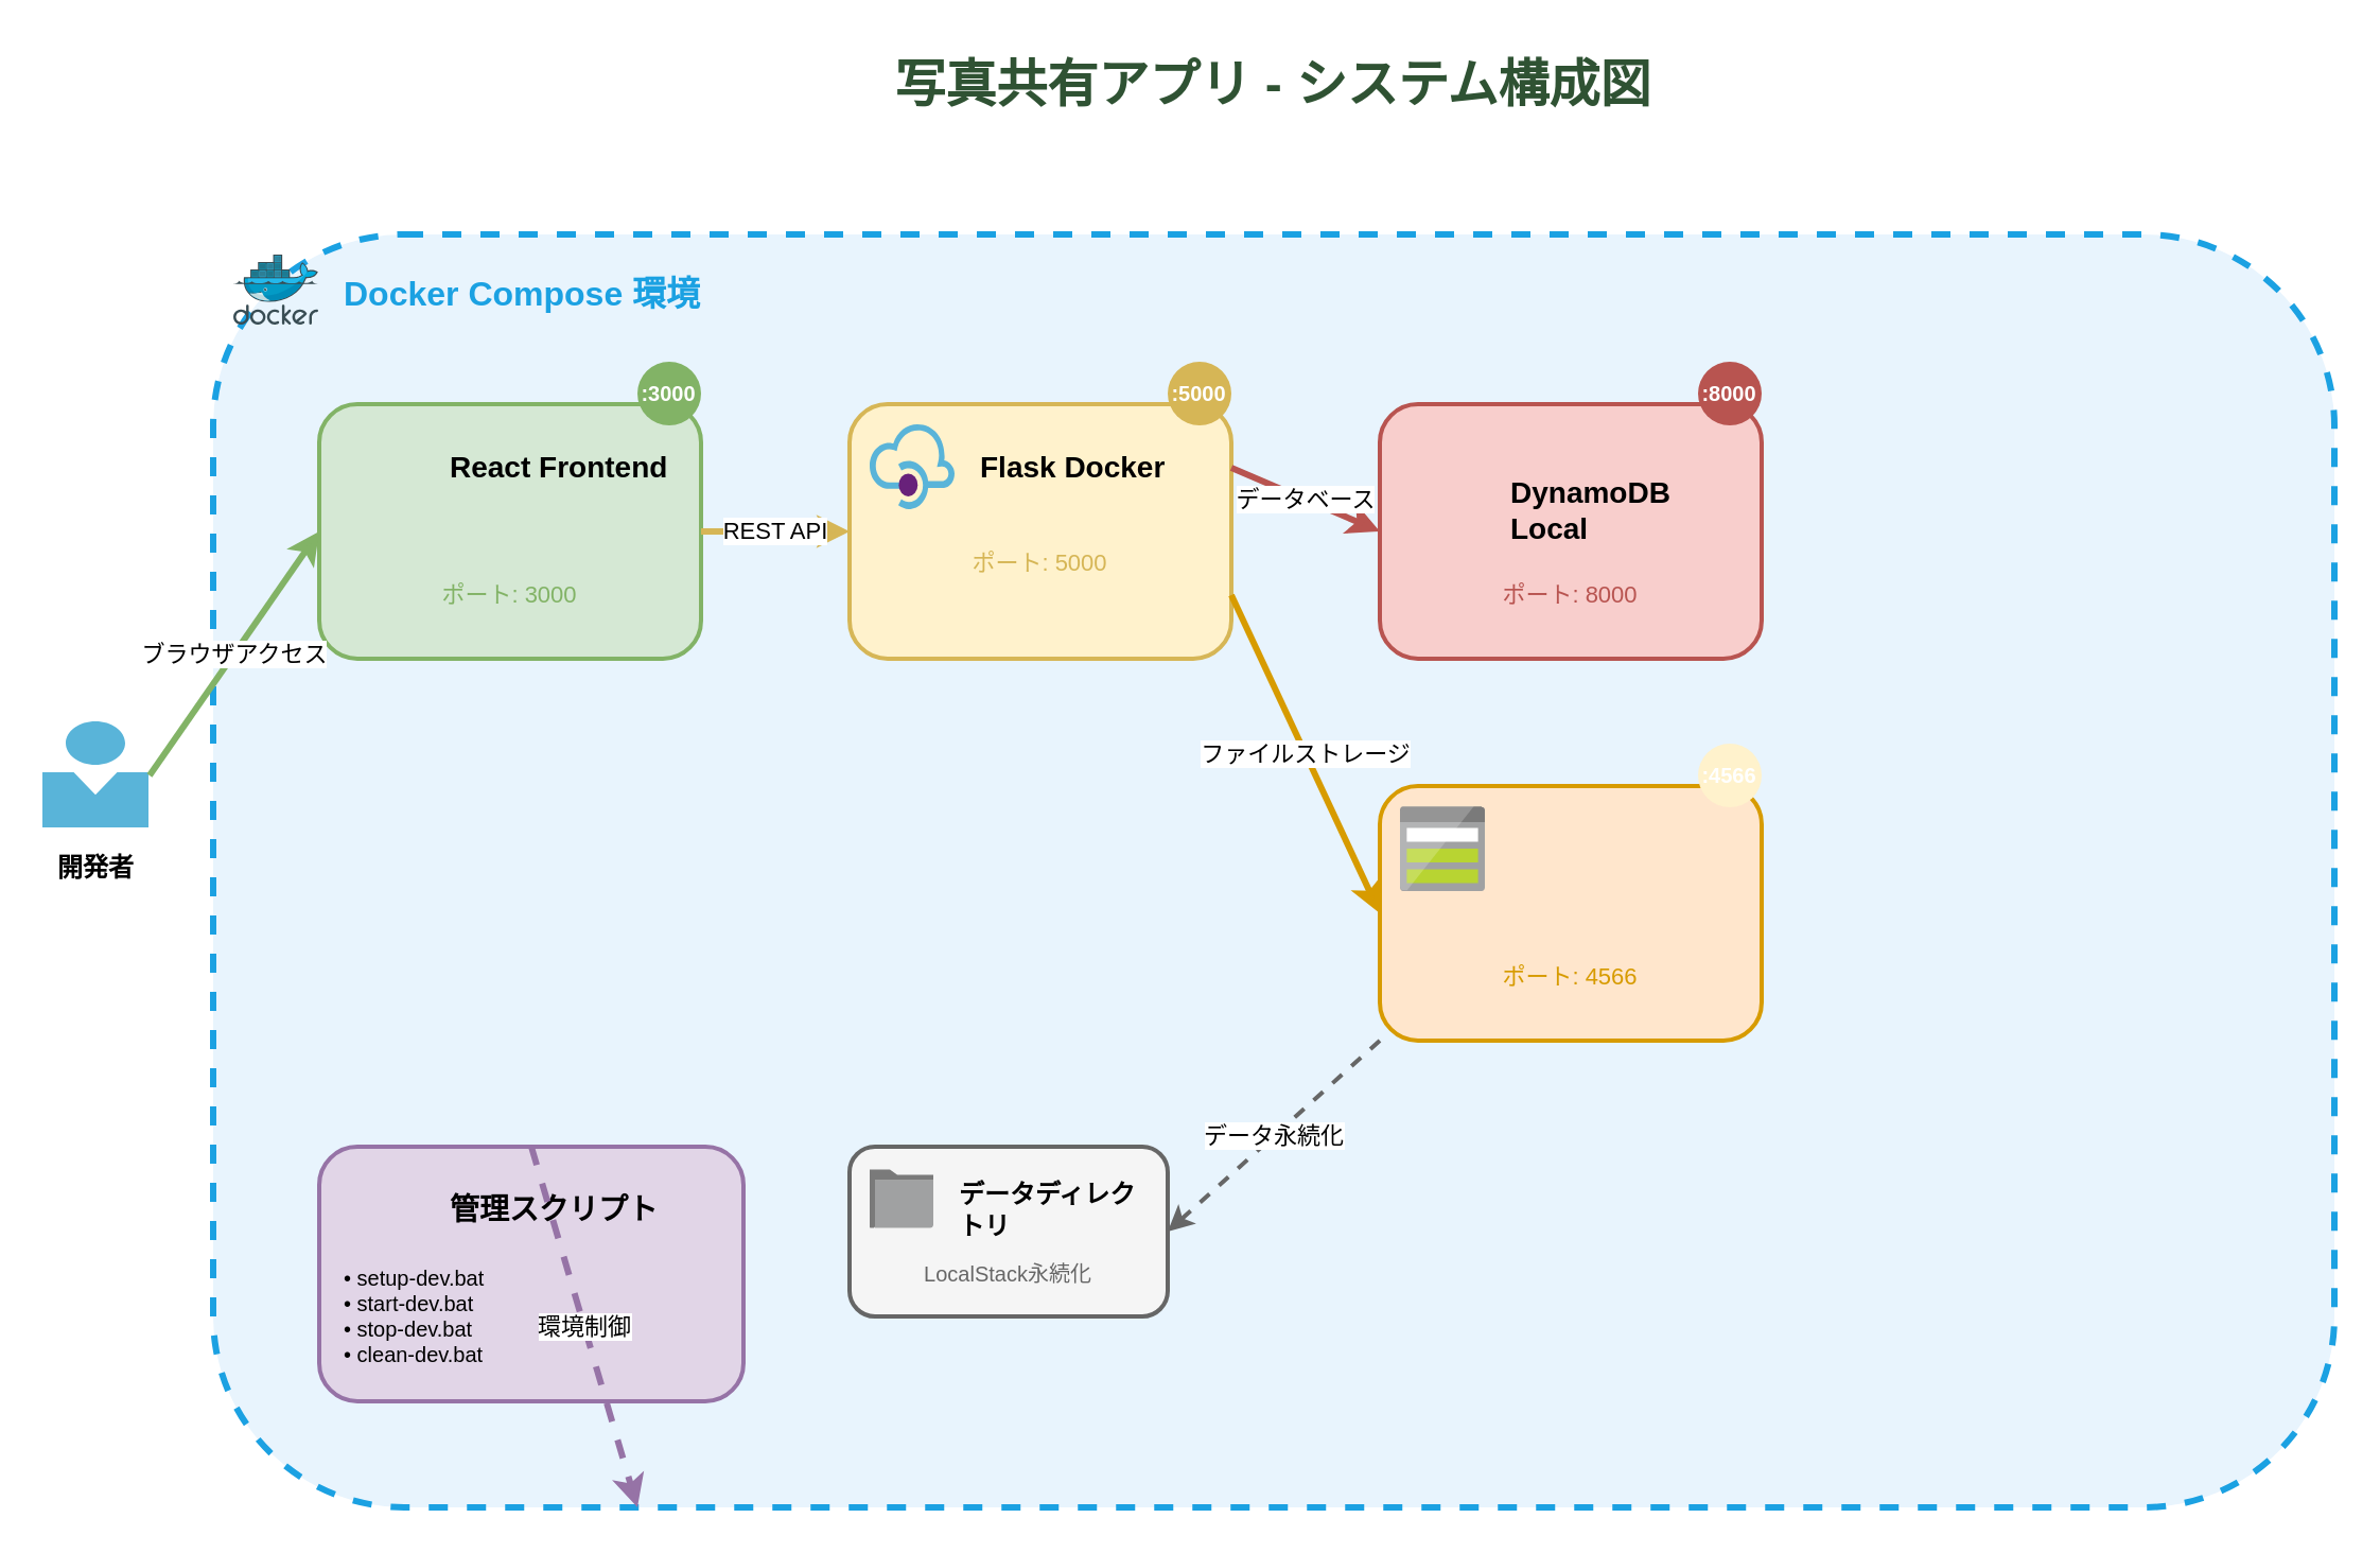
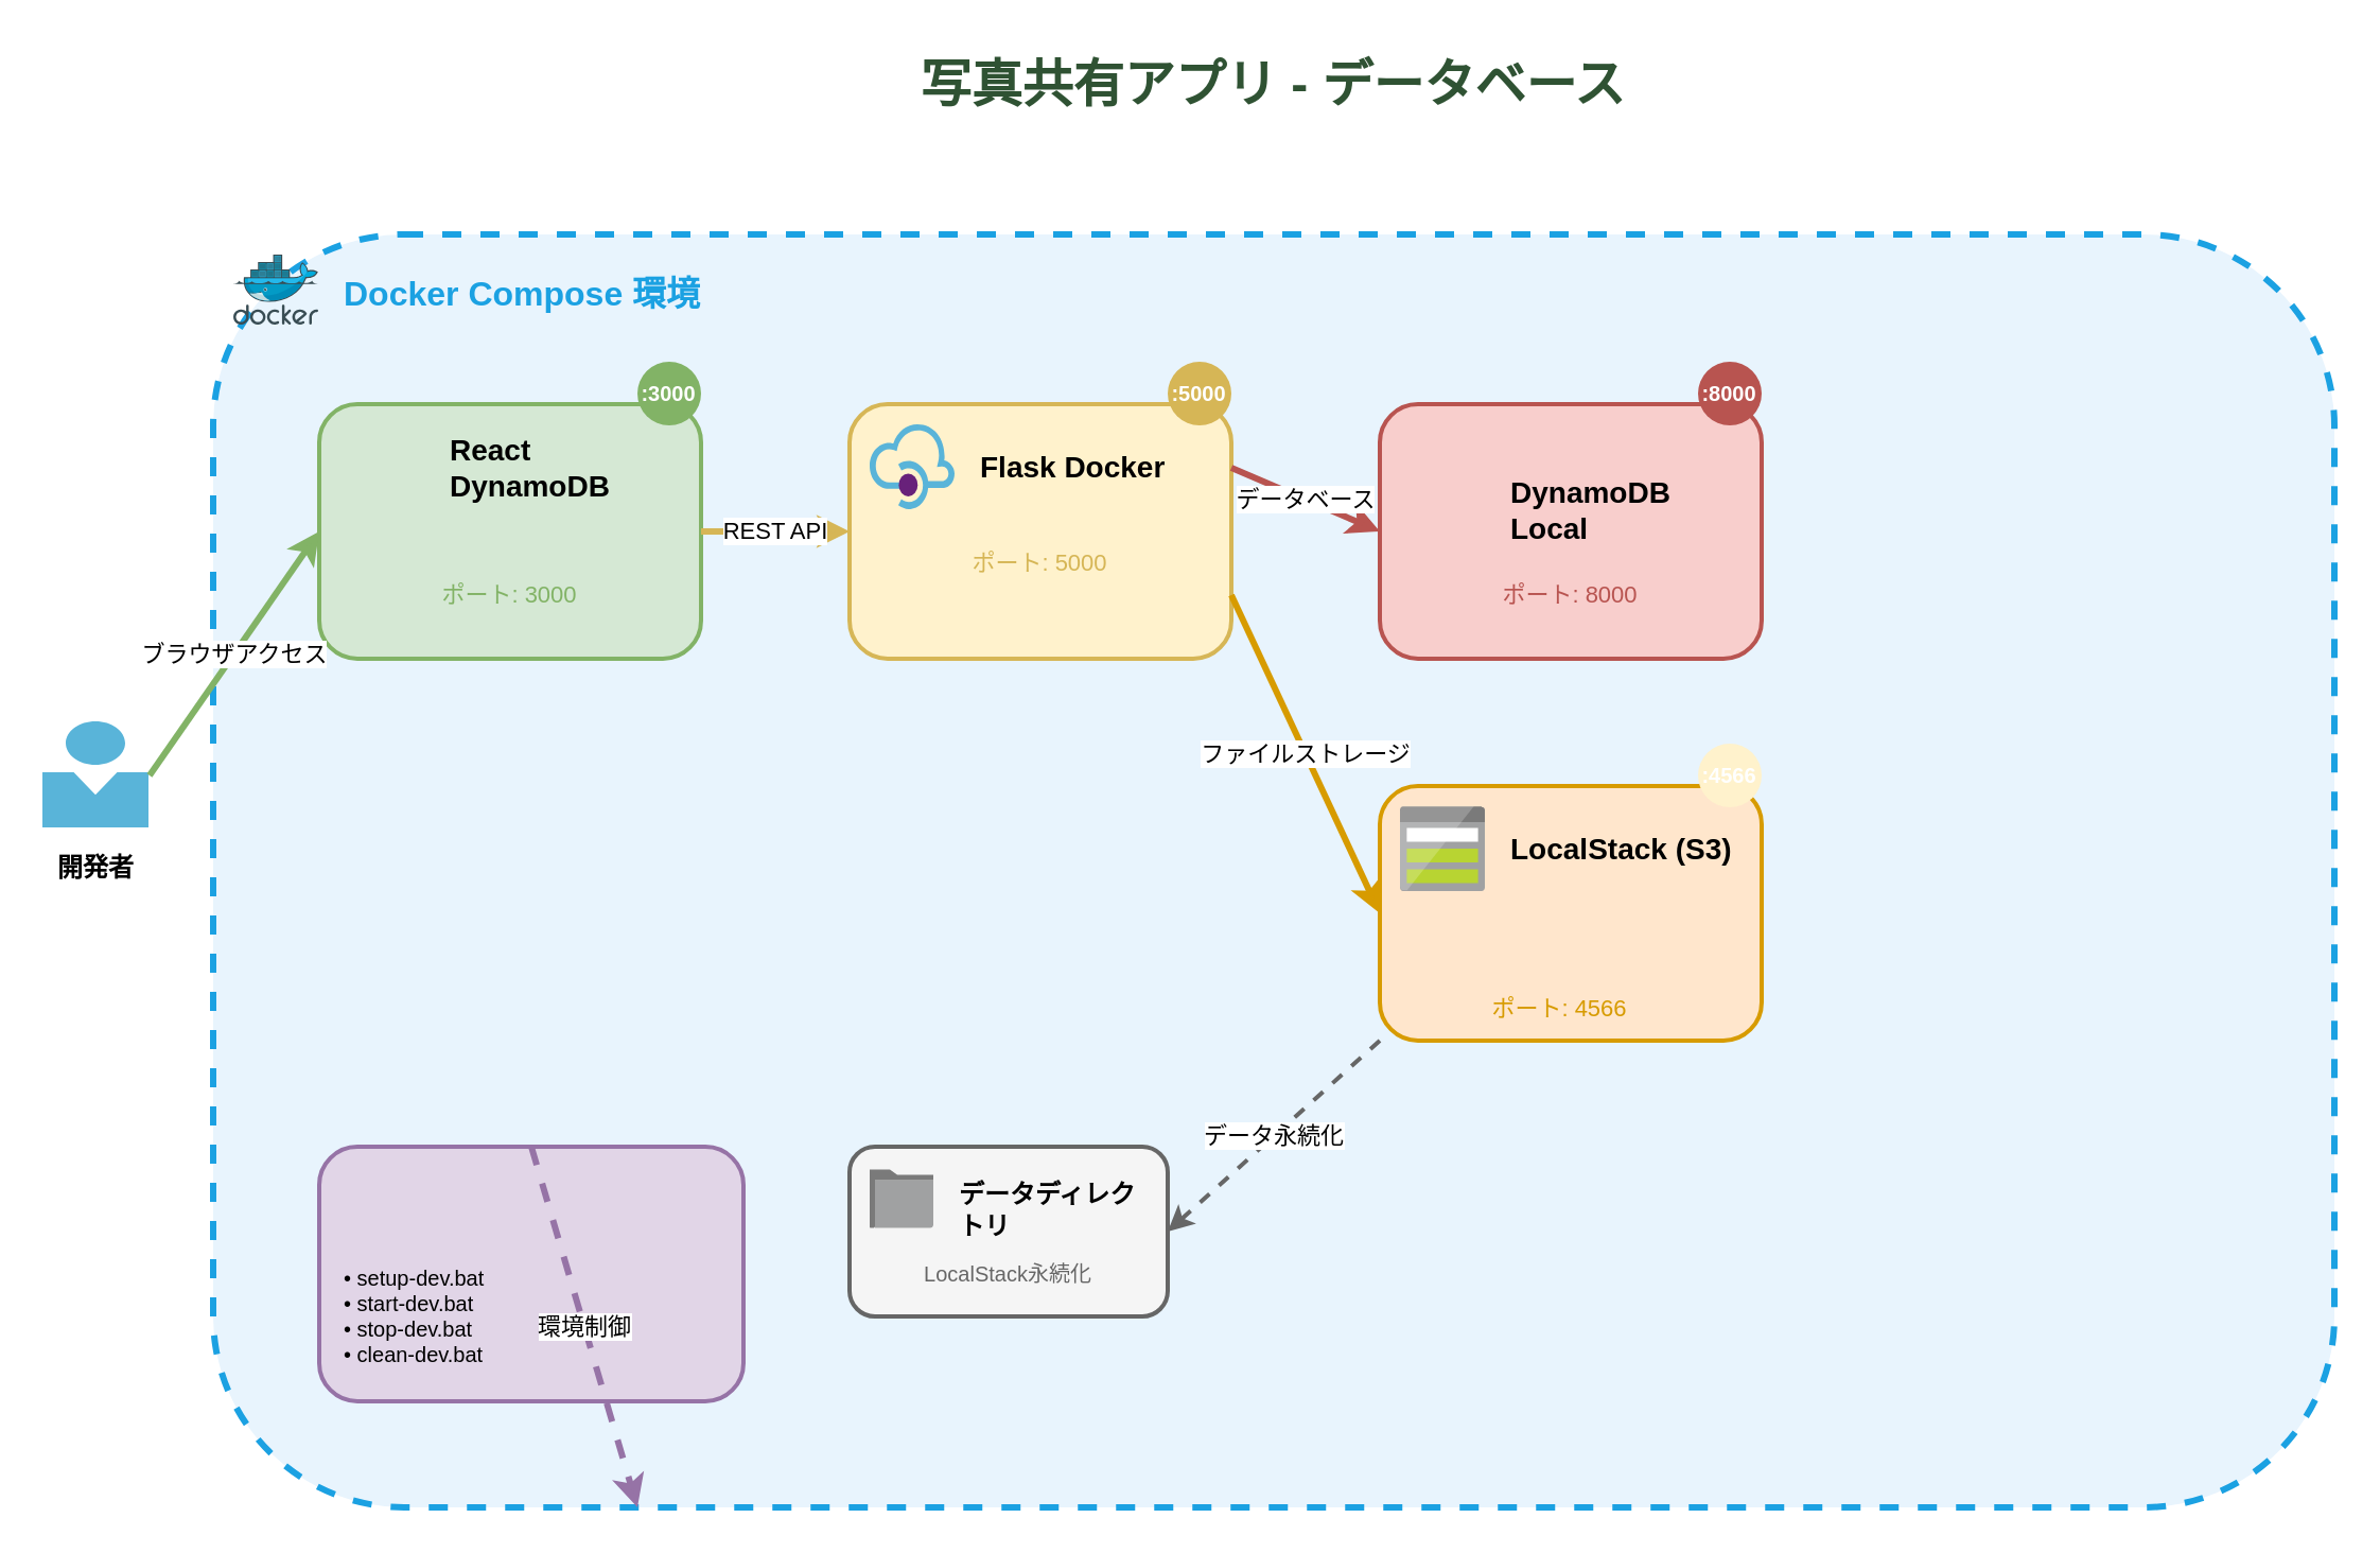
- <mxCell id="2" value="写真共有アプリ - システム構成図" style="text;html=1;strokeColor=none;fillColor=none;align=center;verticalAlign=middle;whiteSpace=wrap;rounded=0;fontSize=24;fontStyle=1;fontColor=#2F5233;" vertex="1" parent="1"><mxGeometry x="400" y="20" width="400" height="40" as="geometry" /></mxCell>
+ <mxCell id="2" value="写真共有アプリ - データベース" style="text;html=1;strokeColor=none;fillColor=none;align=center;verticalAlign=middle;whiteSpace=wrap;rounded=0;fontSize=24;fontStyle=1;fontColor=#2F5233;" vertex="1" parent="1"><mxGeometry x="400" y="20" width="400" height="40" as="geometry" /></mxCell>
- <mxCell id="10" value="React Frontend" style="text;html=1;strokeColor=none;fillColor=none;align=left;verticalAlign=middle;whiteSpace=wrap;rounded=0;fontSize=14;fontStyle=1;" vertex="1" parent="1"><mxGeometry x="210" y="210" width="110" height="20" as="geometry" /></mxCell>
+ <mxCell id="10" value="React DynamoDB" style="text;html=1;strokeColor=none;fillColor=none;align=left;verticalAlign=middle;whiteSpace=wrap;rounded=0;fontSize=14;fontStyle=1;" vertex="1" parent="1"><mxGeometry x="210" y="210" width="110" height="20" as="geometry" /></mxCell>
+ <mxCell id="22" value="LocalStack (S3)" style="text;html=1;strokeColor=none;fillColor=none;align=left;verticalAlign=middle;whiteSpace=wrap;rounded=0;fontSize=14;fontStyle=1;" vertex="1" parent="1"><mxGeometry x="710" y="390" width="110" height="20" as="geometry" /></mxCell>
- <mxCell id="23" value="ポート: 4566" style="text;html=1;strokeColor=none;fillColor=none;align=center;verticalAlign=middle;whiteSpace=wrap;rounded=0;fontSize=11;fontColor=#D79B00;" vertex="1" parent="1"><mxGeometry x="660" y="450" width="160" height="20" as="geometry" /></mxCell>
+ <mxCell id="23" value="ポート: 4566" style="text;html=1;strokeColor=none;fillColor=none;align=center;verticalAlign=middle;whiteSpace=wrap;rounded=0;fontSize=11;fontColor=#D79B00;" vertex="1" parent="1"><mxGeometry x="655" y="465" width="160" height="20" as="geometry" /></mxCell>
- <mxCell id="26" value="管理スクリプト" style="text;html=1;strokeColor=none;fillColor=none;align=left;verticalAlign=middle;whiteSpace=wrap;rounded=0;fontSize=14;fontStyle=1;" vertex="1" parent="1"><mxGeometry x="210" y="560" width="130" height="20" as="geometry" /></mxCell>
